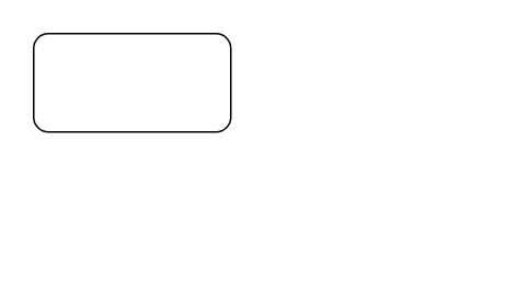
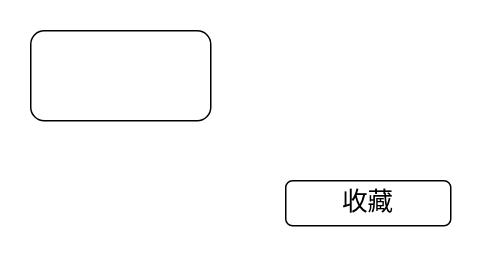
+ <mxCell id="3" value="收藏" style="rounded=1;whiteSpace=wrap;html=1;fontSize=17;" vertex="1" parent="1"><mxGeometry x="190" y="120" width="110" height="30" as="geometry" /></mxCell>
